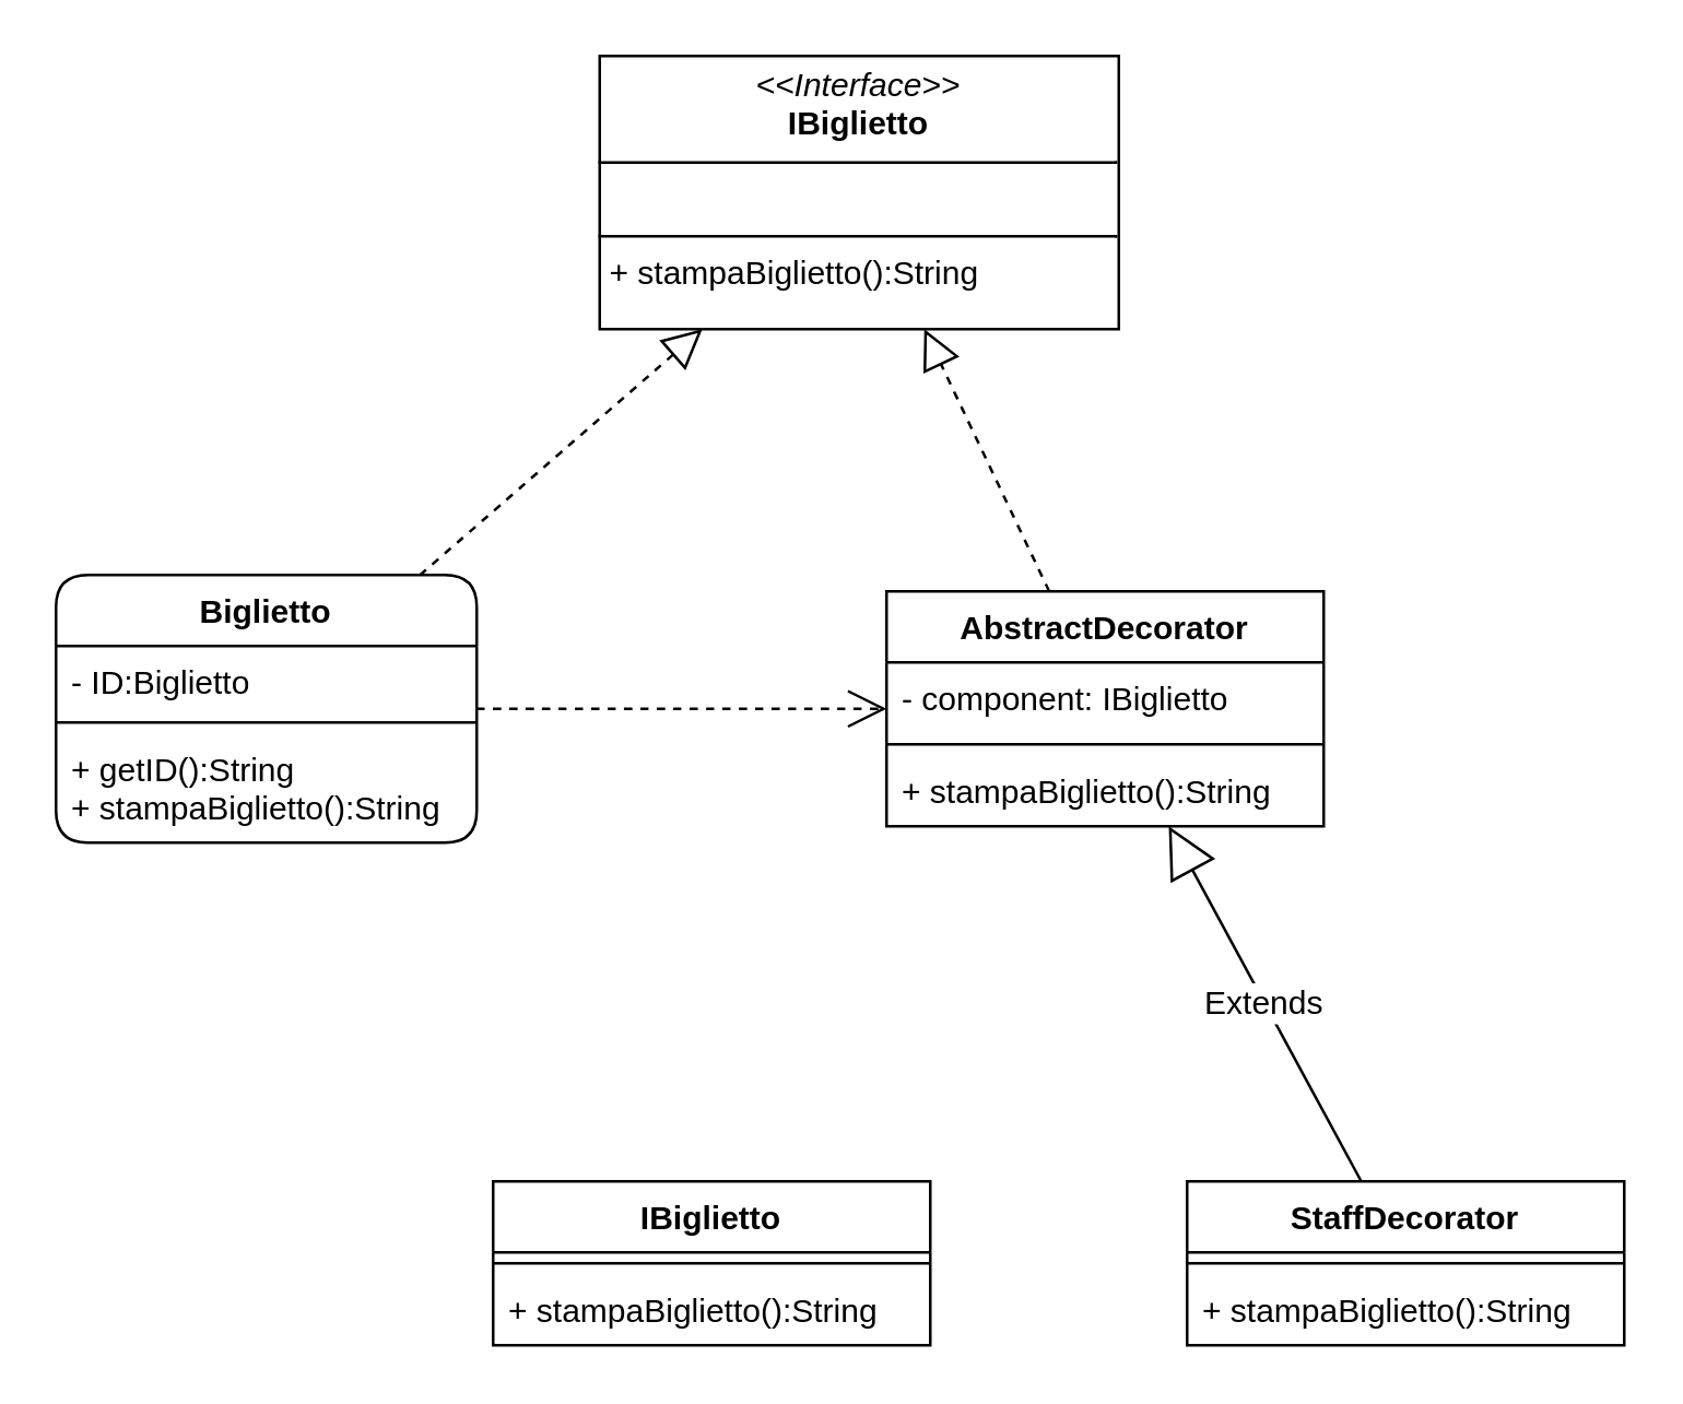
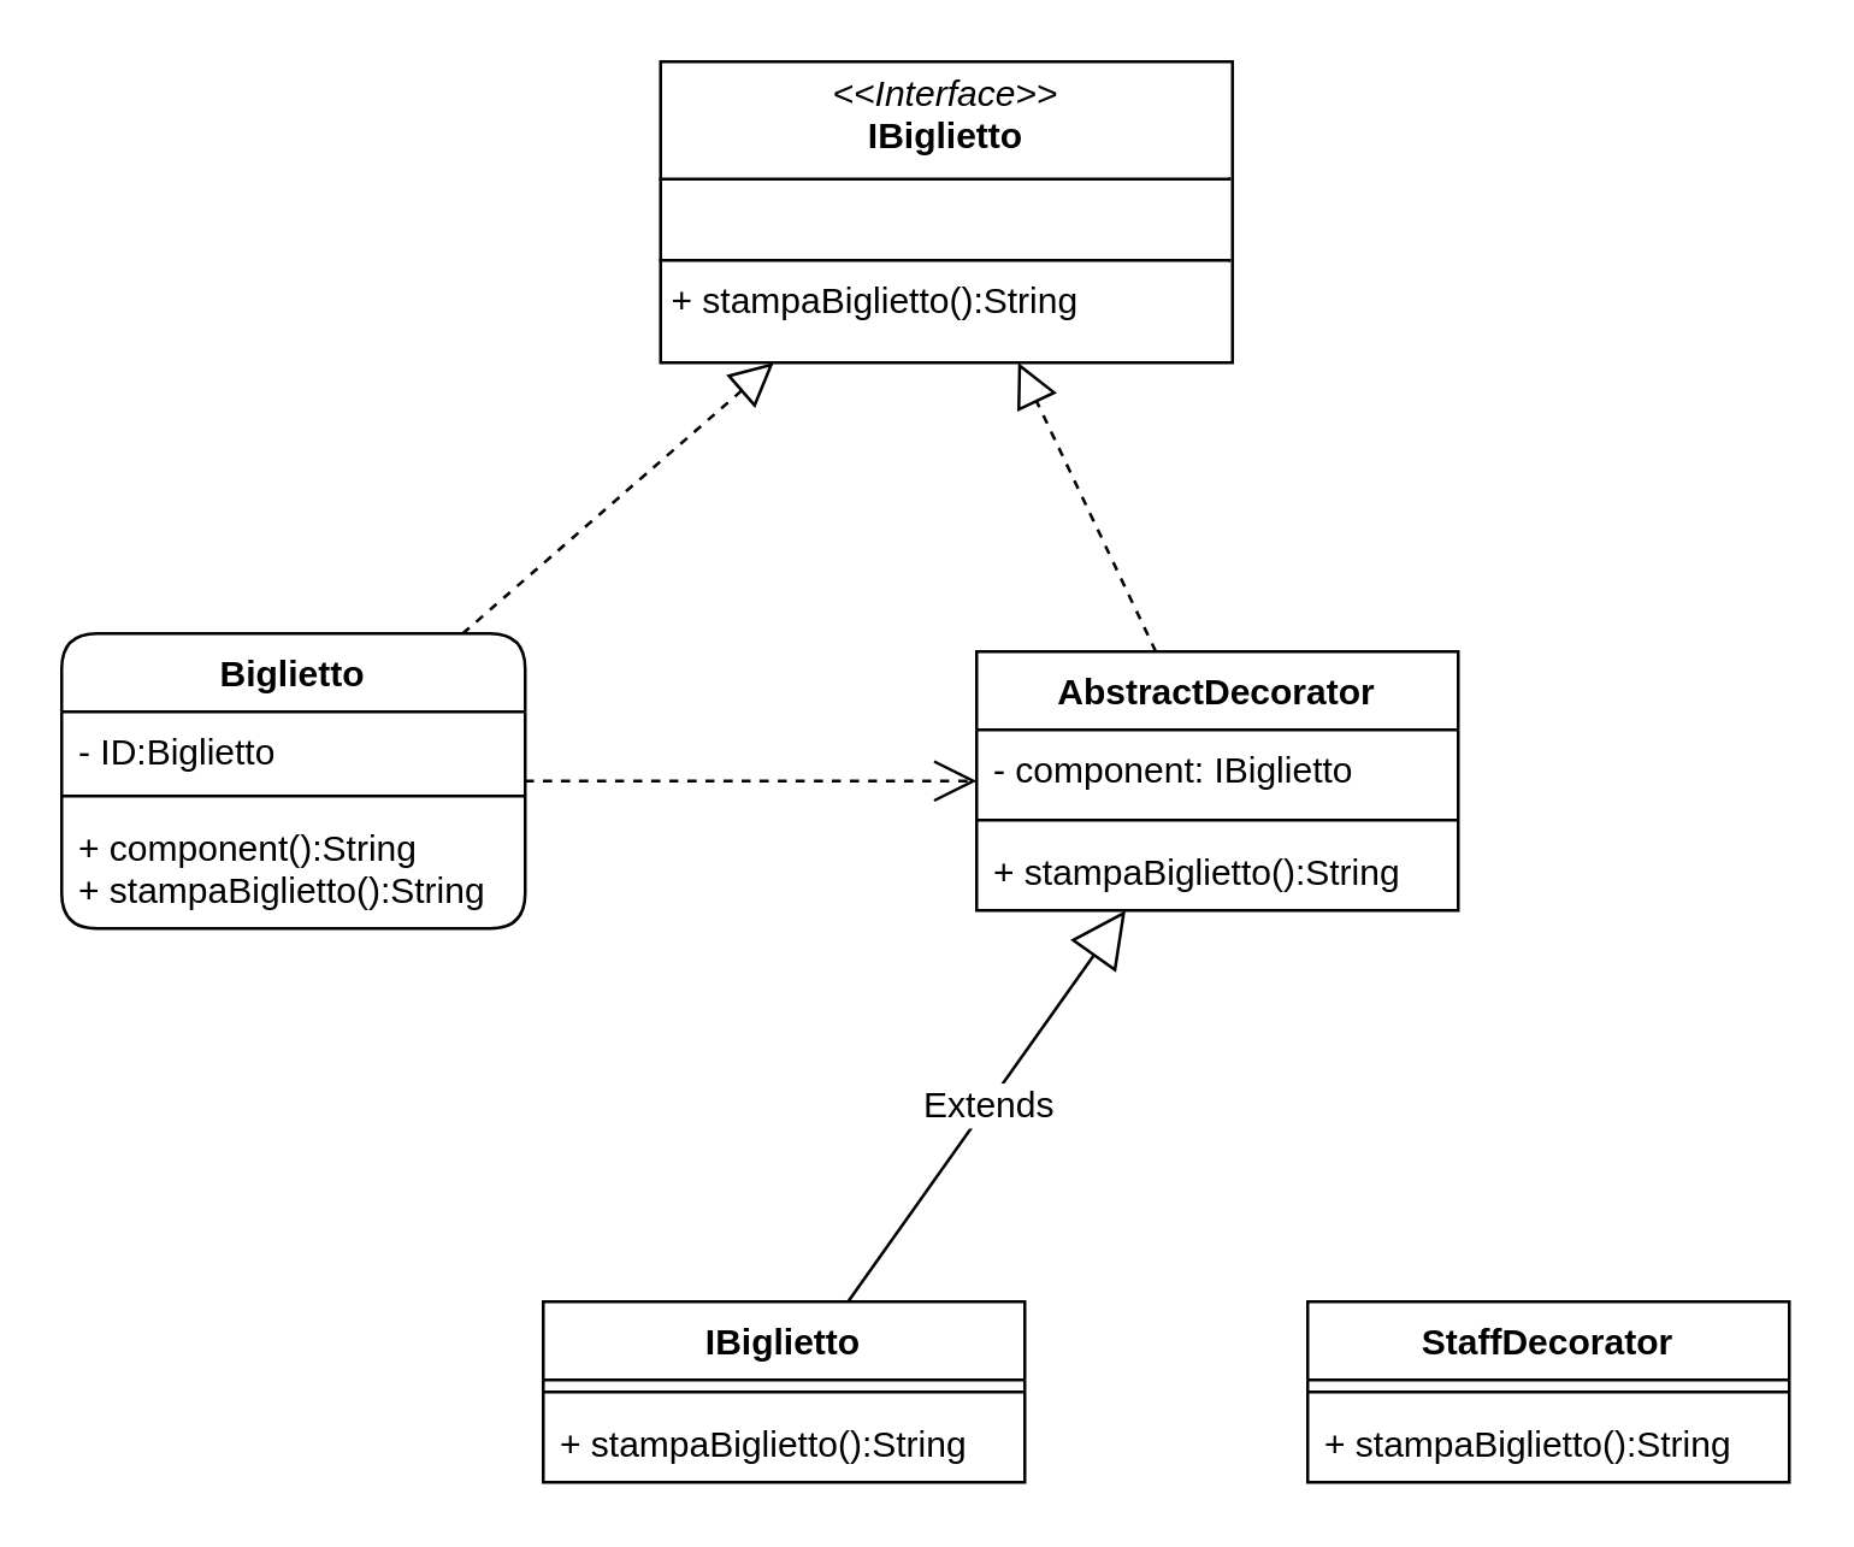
- <mxCell id="5" value="&lt;div&gt;+ getID():String&lt;/div&gt;&lt;div&gt;+ stampaBiglietto():String&lt;br&gt;&lt;/div&gt;" style="text;strokeColor=none;fillColor=none;align=left;verticalAlign=top;spacingLeft=4;spacingRight=4;overflow=hidden;rotatable=0;points=[[0,0.5],[1,0.5]];portConstraint=eastwest;whiteSpace=wrap;html=1;" parent="2" vertex="1"><mxGeometry y="58" width="154" height="40" as="geometry" /></mxCell>
+ <mxCell id="5" value="&lt;div&gt;+ component():String&lt;/div&gt;&lt;div&gt;+ stampaBiglietto():String&lt;br&gt;&lt;/div&gt;" style="text;strokeColor=none;fillColor=none;align=left;verticalAlign=top;spacingLeft=4;spacingRight=4;overflow=hidden;rotatable=0;points=[[0,0.5],[1,0.5]];portConstraint=eastwest;whiteSpace=wrap;html=1;" parent="2" vertex="1"><mxGeometry y="58" width="154" height="40" as="geometry" /></mxCell>
+ <mxCell id="17" value="Extends" style="endArrow=block;endSize=16;endFill=0;html=1;rounded=0;fontSize=12;curved=1;" parent="1" source="10" target="6" edge="1"><mxGeometry width="160" relative="1" as="geometry"><mxPoint x="164" y="392" as="sourcePoint" /><mxPoint x="324" y="392" as="targetPoint" /></mxGeometry></mxCell>
- <mxCell id="18" value="Extends" style="endArrow=block;endSize=16;endFill=0;html=1;rounded=0;fontSize=12;curved=1;" parent="1" source="13" target="6" edge="1"><mxGeometry width="160" relative="1" as="geometry"><mxPoint x="164" y="392" as="sourcePoint" /><mxPoint x="324" y="392" as="targetPoint" /></mxGeometry></mxCell>
